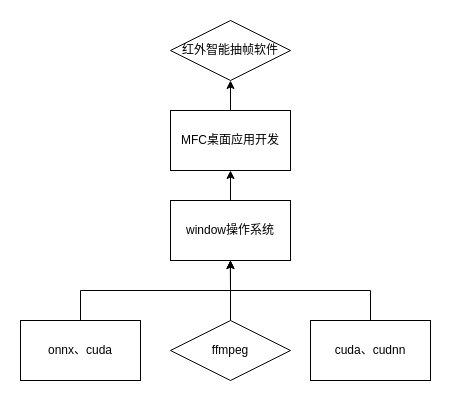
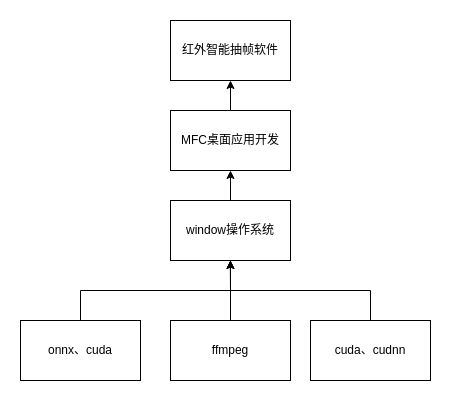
- <mxCell id="12" value="红外智能抽帧软件" style="rhombus;whiteSpace=wrap;html=1;" vertex="1" parent="1"><mxGeometry x="170" y="20" width="120" height="60" as="geometry" /></mxCell>
+ <mxCell id="12" value="红外智能抽帧软件" style="rounded=0;whiteSpace=wrap;html=1;" vertex="1" parent="1"><mxGeometry x="170" y="20" width="120" height="60" as="geometry" /></mxCell>
- <mxCell id="5" value="ffmpeg" style="rhombus;whiteSpace=wrap;html=1;" vertex="1" parent="1"><mxGeometry x="170" y="320" width="120" height="60" as="geometry" /></mxCell>
+ <mxCell id="5" value="ffmpeg" style="rounded=0;whiteSpace=wrap;html=1;" vertex="1" parent="1"><mxGeometry x="170" y="320" width="120" height="60" as="geometry" /></mxCell>
